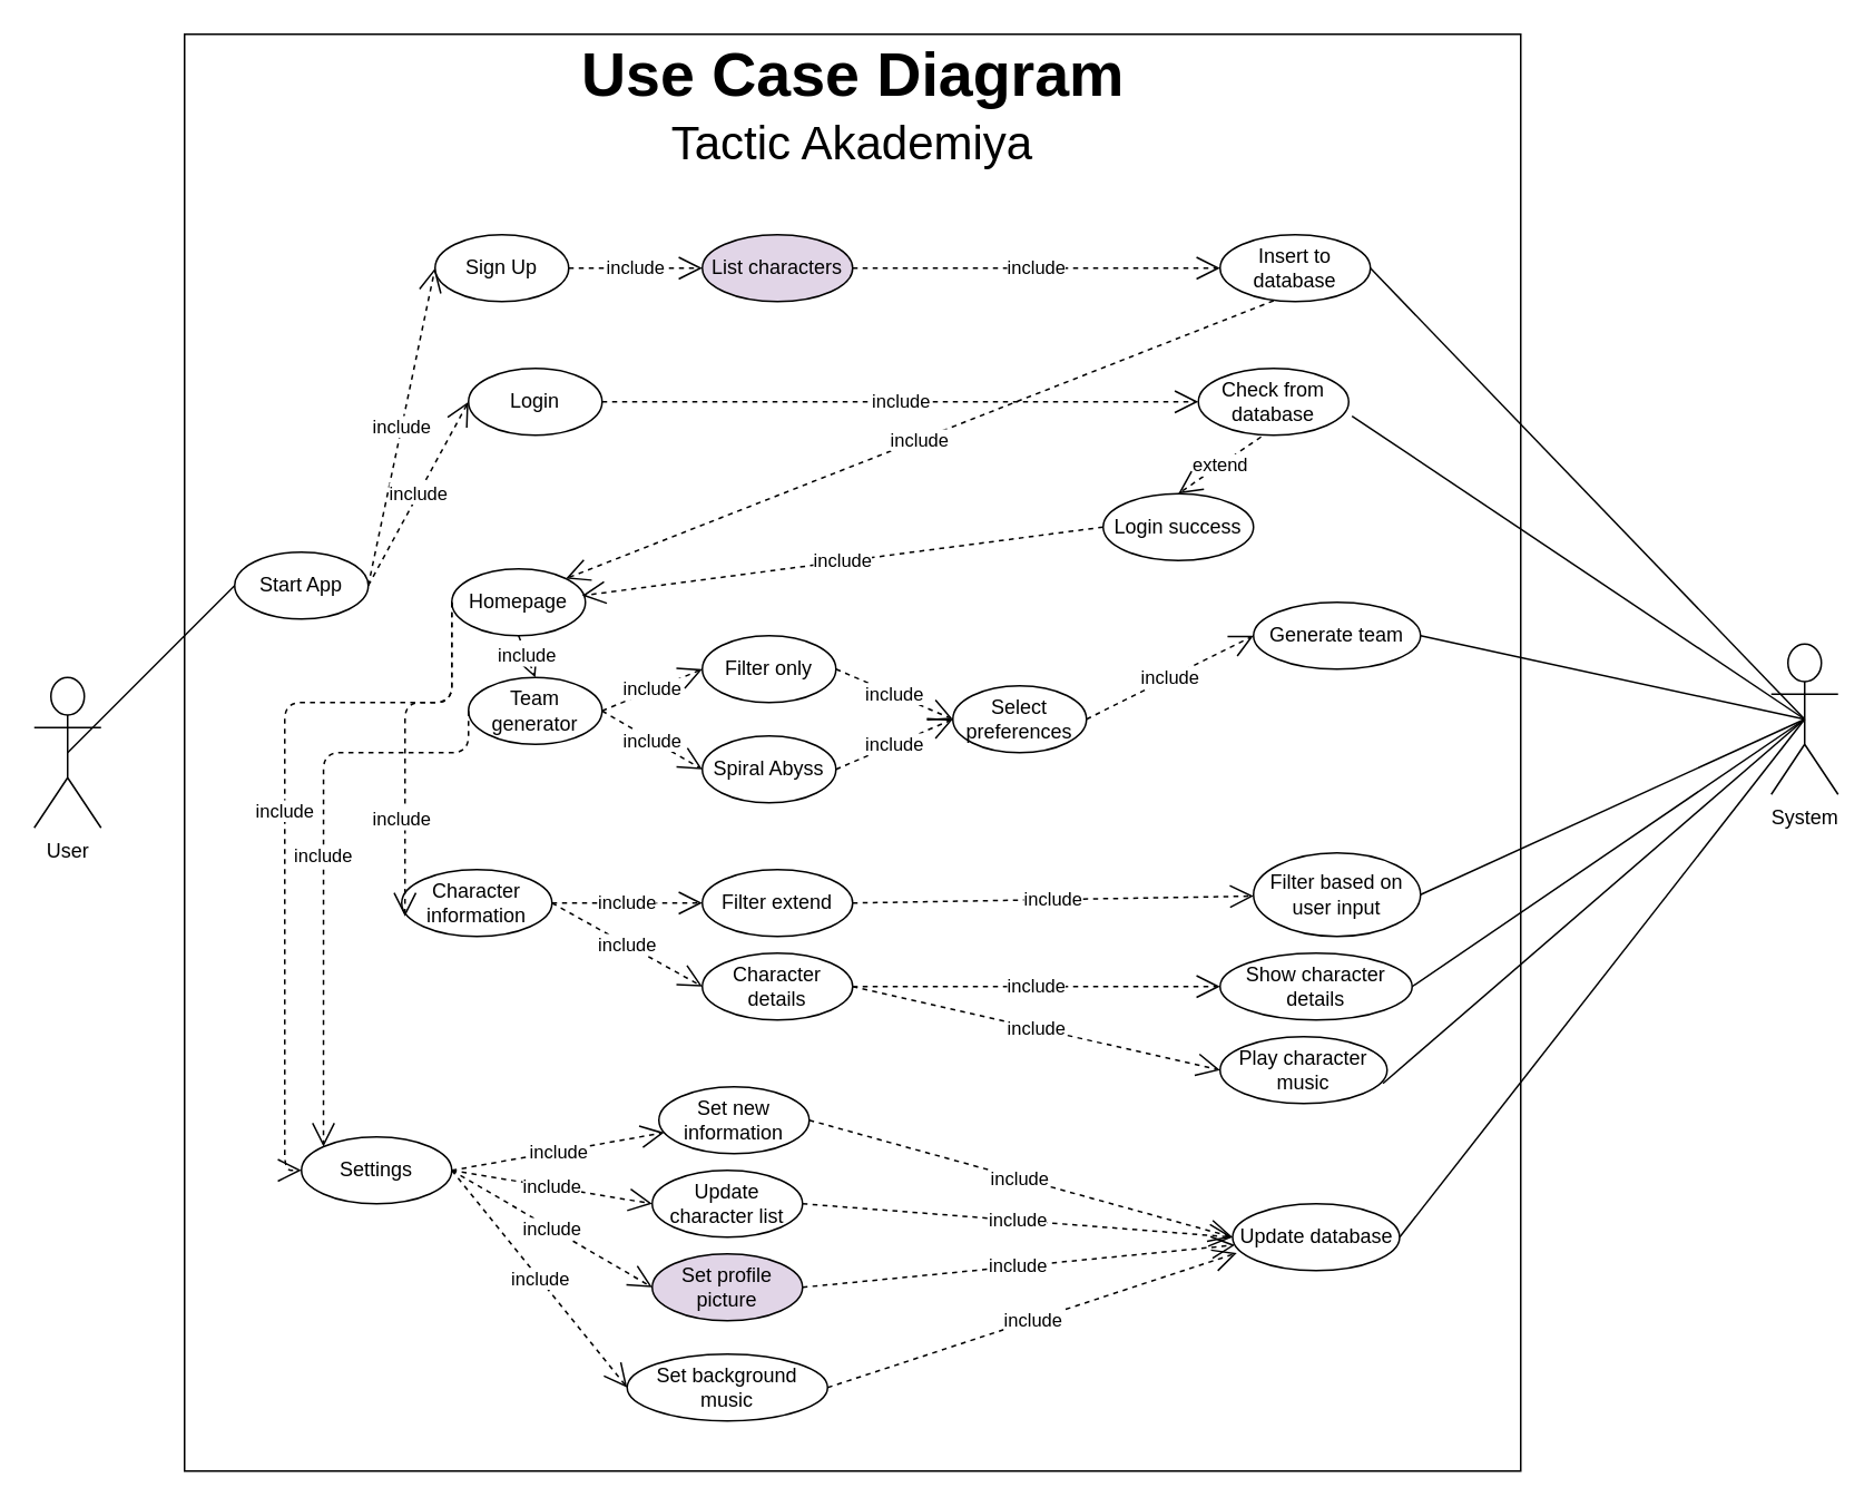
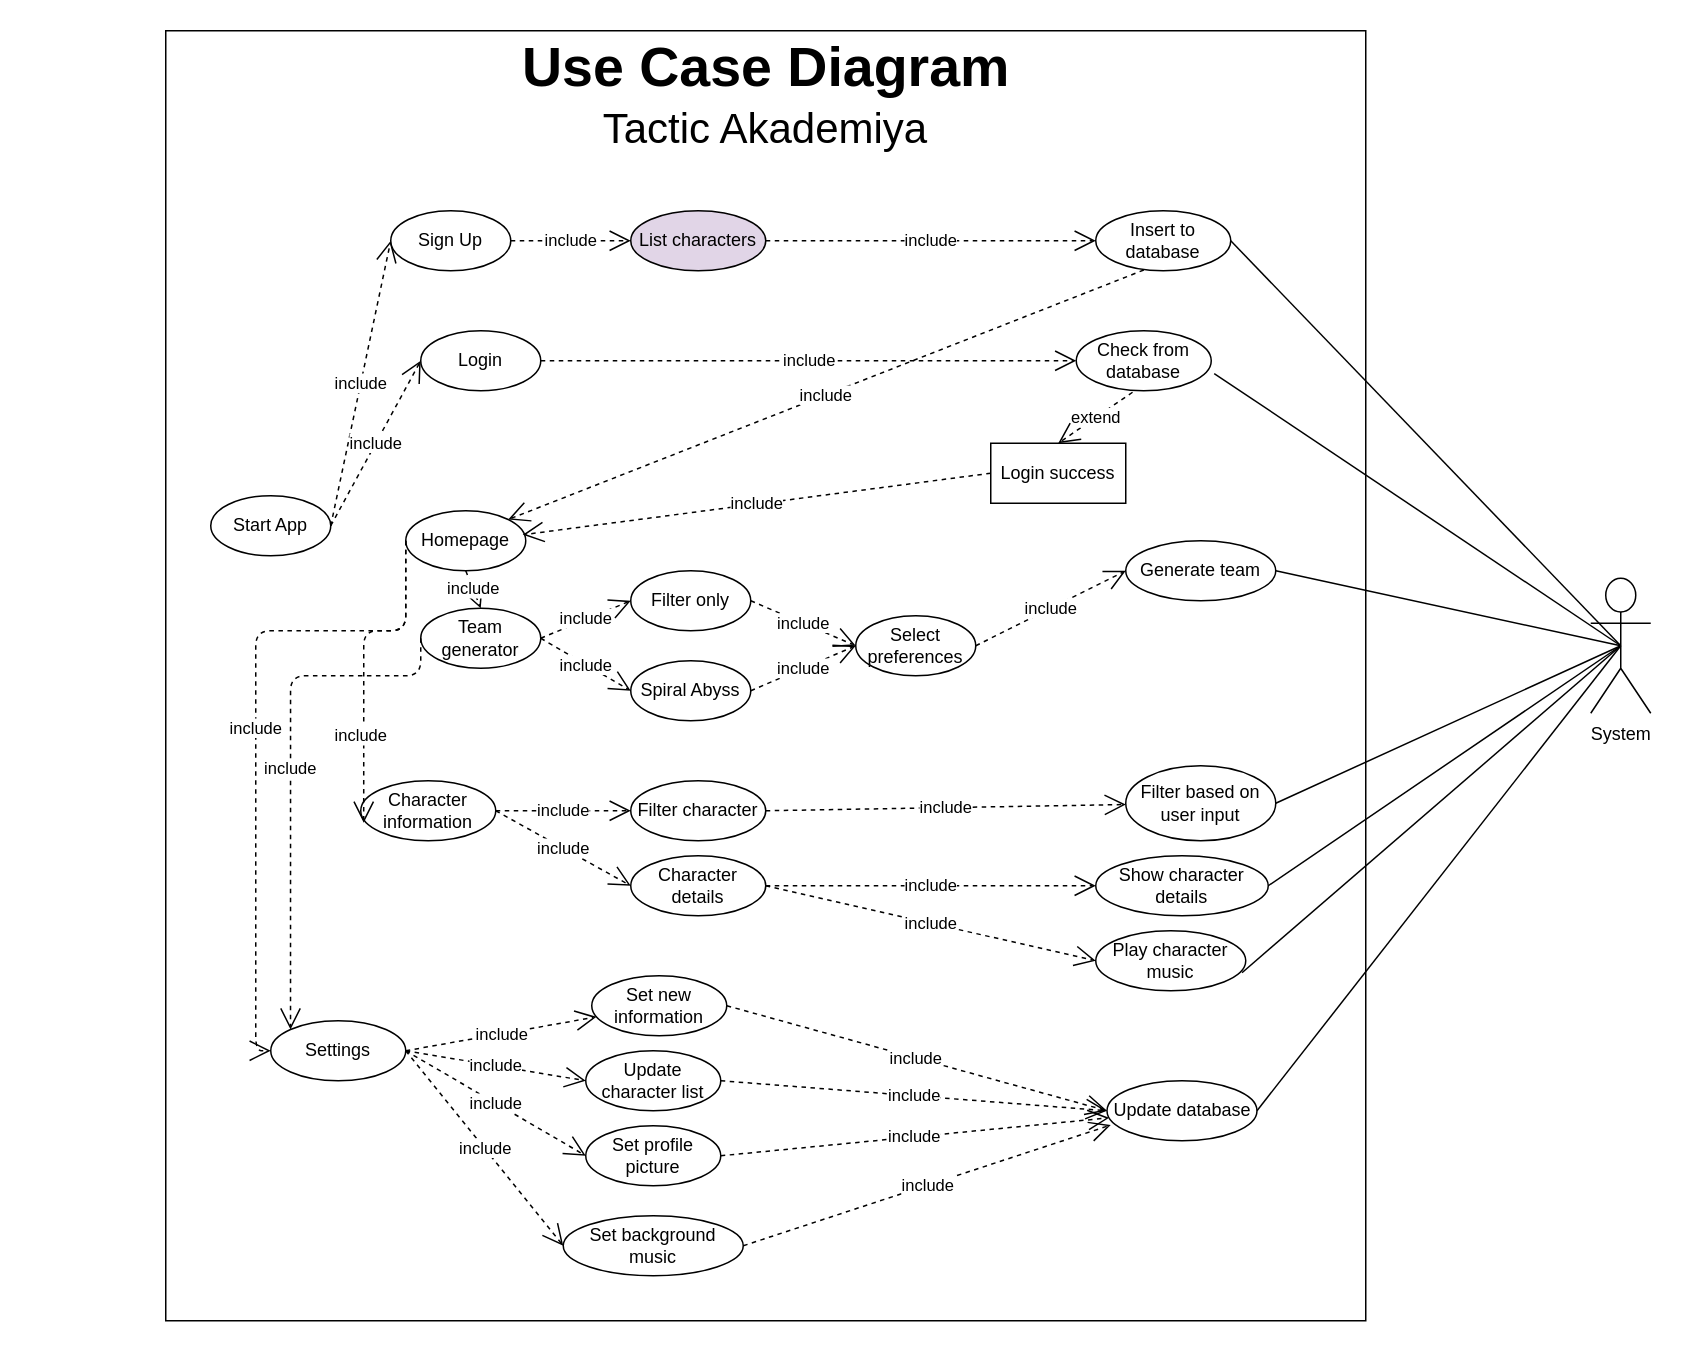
- <mxCell id="16" value="Login success" style="ellipse;whiteSpace=wrap;html=1;rounded=1;" vertex="1" parent="1"><mxGeometry x="660" y="295" width="90" height="40" as="geometry" /></mxCell>
+ <mxCell id="16" value="Login success" style="whiteSpace=wrap;html=1;rounded=0;" vertex="1" parent="1"><mxGeometry x="660" y="295" width="90" height="40" as="geometry" /></mxCell>
- <mxCell id="62" value="" style="endArrow=none;html=1;rounded=0;exitX=0.5;exitY=0.5;exitDx=0;exitDy=0;exitPerimeter=0;entryX=0;entryY=0.5;entryDx=0;entryDy=0;" edge="1" parent="1" source="3" target="5"><mxGeometry relative="1" as="geometry"><mxPoint x="50" y="349.5" as="sourcePoint" /><mxPoint x="210" y="349.5" as="targetPoint" /></mxGeometry></mxCell>
- <mxCell id="3" value="User" style="shape=umlActor;verticalLabelPosition=bottom;verticalAlign=top;html=1;labelBackgroundColor=none;rounded=1;align=center;" vertex="1" parent="1"><mxGeometry x="20" y="405" width="40" height="90" as="geometry" /></mxCell>
- <mxCell id="33" value="Filter extend" style="ellipse;whiteSpace=wrap;html=1;rounded=1;" vertex="1" parent="1"><mxGeometry x="420" y="520" width="90" height="40" as="geometry" /></mxCell>
+ <mxCell id="33" value="Filter character" style="ellipse;whiteSpace=wrap;html=1;rounded=1;" vertex="1" parent="1"><mxGeometry x="420" y="520" width="90" height="40" as="geometry" /></mxCell>
- <mxCell id="48" value="Set profile picture" style="ellipse;whiteSpace=wrap;html=1;rounded=1;fillColor=#e1d5e7;" vertex="1" parent="1"><mxGeometry x="390" y="750" width="90" height="40" as="geometry" /></mxCell>
+ <mxCell id="48" value="Set profile picture" style="ellipse;whiteSpace=wrap;html=1;rounded=1;" vertex="1" parent="1"><mxGeometry x="390" y="750" width="90" height="40" as="geometry" /></mxCell>
